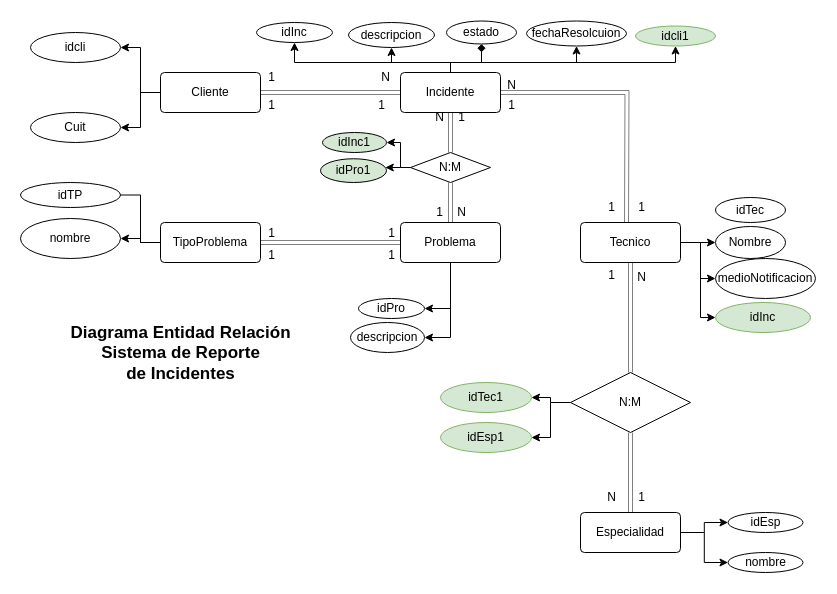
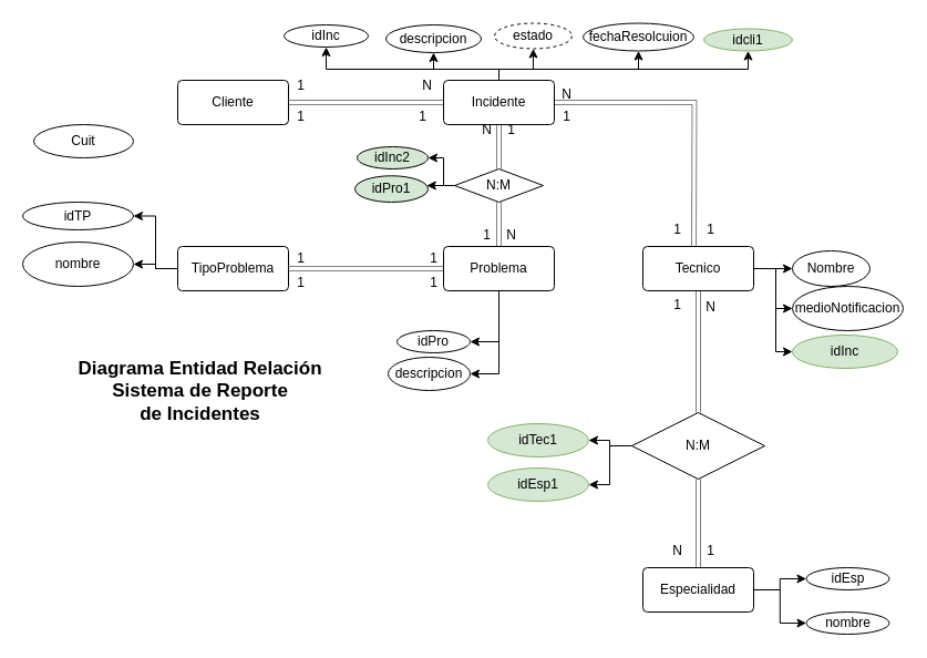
- <mxCell id="47" value="estado" style="ellipse;whiteSpace=wrap;html=1;align=center;" parent="1" vertex="1"><mxGeometry x="446" y="20.5" width="70" height="23" as="geometry" /></mxCell>
+ <mxCell id="47" value="estado" style="ellipse;whiteSpace=wrap;html=1;align=center;dashed=1;" parent="1" vertex="1"><mxGeometry x="446" y="20.5" width="70" height="23" as="geometry" /></mxCell>
- <mxCell id="40" value="idcli" style="ellipse;whiteSpace=wrap;html=1;align=center;" parent="1" vertex="1"><mxGeometry x="30" y="32" width="90" height="30" as="geometry" /></mxCell>
- <mxCell id="10" style="edgeStyle=orthogonalEdgeStyle;rounded=0;orthogonalLoop=1;jettySize=auto;html=1;entryX=0.5;entryY=1;entryDx=0;entryDy=0;endArrow=diamond;" parent="1" source="13" target="47" edge="1"><mxGeometry relative="1" as="geometry"><Array as="points"><mxPoint x="450" y="62" /><mxPoint x="481" y="62" /></Array></mxGeometry></mxCell>
+ <mxCell id="10" style="edgeStyle=orthogonalEdgeStyle;rounded=0;orthogonalLoop=1;jettySize=auto;html=1;entryX=0.5;entryY=1;entryDx=0;entryDy=0;" parent="1" source="13" target="47" edge="1"><mxGeometry relative="1" as="geometry"><Array as="points"><mxPoint x="450" y="62" /><mxPoint x="481" y="62" /></Array></mxGeometry></mxCell>
- <mxCell id="3" style="edgeStyle=orthogonalEdgeStyle;rounded=0;orthogonalLoop=1;jettySize=auto;html=1;entryX=1;entryY=0.5;entryDx=0;entryDy=0;" parent="1" source="5" target="40" edge="1"><mxGeometry relative="1" as="geometry" /></mxCell>
- <mxCell id="4" style="edgeStyle=orthogonalEdgeStyle;rounded=0;orthogonalLoop=1;jettySize=auto;html=1;entryX=1;entryY=0.5;entryDx=0;entryDy=0;" parent="1" source="5" target="41" edge="1"><mxGeometry relative="1" as="geometry" /></mxCell>
- <mxCell id="76" value="idInc1" style="ellipse;whiteSpace=wrap;html=1;align=center;fillStyle=auto;fillColor=#D5E8D4;strokeColor=default;gradientColor=none;gradientDirection=east;" vertex="1" parent="1"><mxGeometry x="322" y="132" width="64" height="20" as="geometry" /></mxCell>
+ <mxCell id="76" value="idInc2" style="ellipse;whiteSpace=wrap;html=1;align=center;fillStyle=auto;fillColor=#D5E8D4;strokeColor=default;gradientColor=none;gradientDirection=east;" vertex="1" parent="1"><mxGeometry x="322" y="132" width="64" height="20" as="geometry" /></mxCell>
- <mxCell id="35" style="edgeStyle=orthogonalEdgeStyle;rounded=0;orthogonalLoop=1;jettySize=auto;html=1;entryX=1;entryY=0.5;entryDx=0;entryDy=0;endArrow=none;" parent="1" source="37" target="51" edge="1"><mxGeometry relative="1" as="geometry" /></mxCell>
+ <mxCell id="35" style="edgeStyle=orthogonalEdgeStyle;rounded=0;orthogonalLoop=1;jettySize=auto;html=1;entryX=1;entryY=0.5;entryDx=0;entryDy=0;" parent="1" source="37" target="51" edge="1"><mxGeometry relative="1" as="geometry" /></mxCell>
- <mxCell id="42" value="idTec" style="ellipse;whiteSpace=wrap;html=1;align=center;" parent="1" vertex="1"><mxGeometry x="715" y="197" width="70" height="25" as="geometry" /></mxCell>
